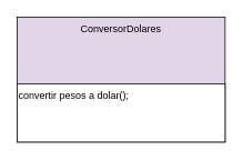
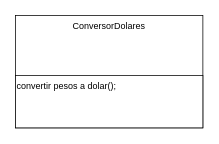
- <mxCell id="2" value="ConversorDolares" style="rounded=0;whiteSpace=wrap;html=1;align=center;verticalAlign=top;fillColor=#e1d5e7;" vertex="1" parent="1"><mxGeometry x="20" y="20" width="250" height="150" as="geometry" /></mxCell>
+ <mxCell id="2" value="ConversorDolares" style="rounded=0;whiteSpace=wrap;html=1;align=center;verticalAlign=top;" vertex="1" parent="1"><mxGeometry x="20" y="20" width="250" height="150" as="geometry" /></mxCell>
